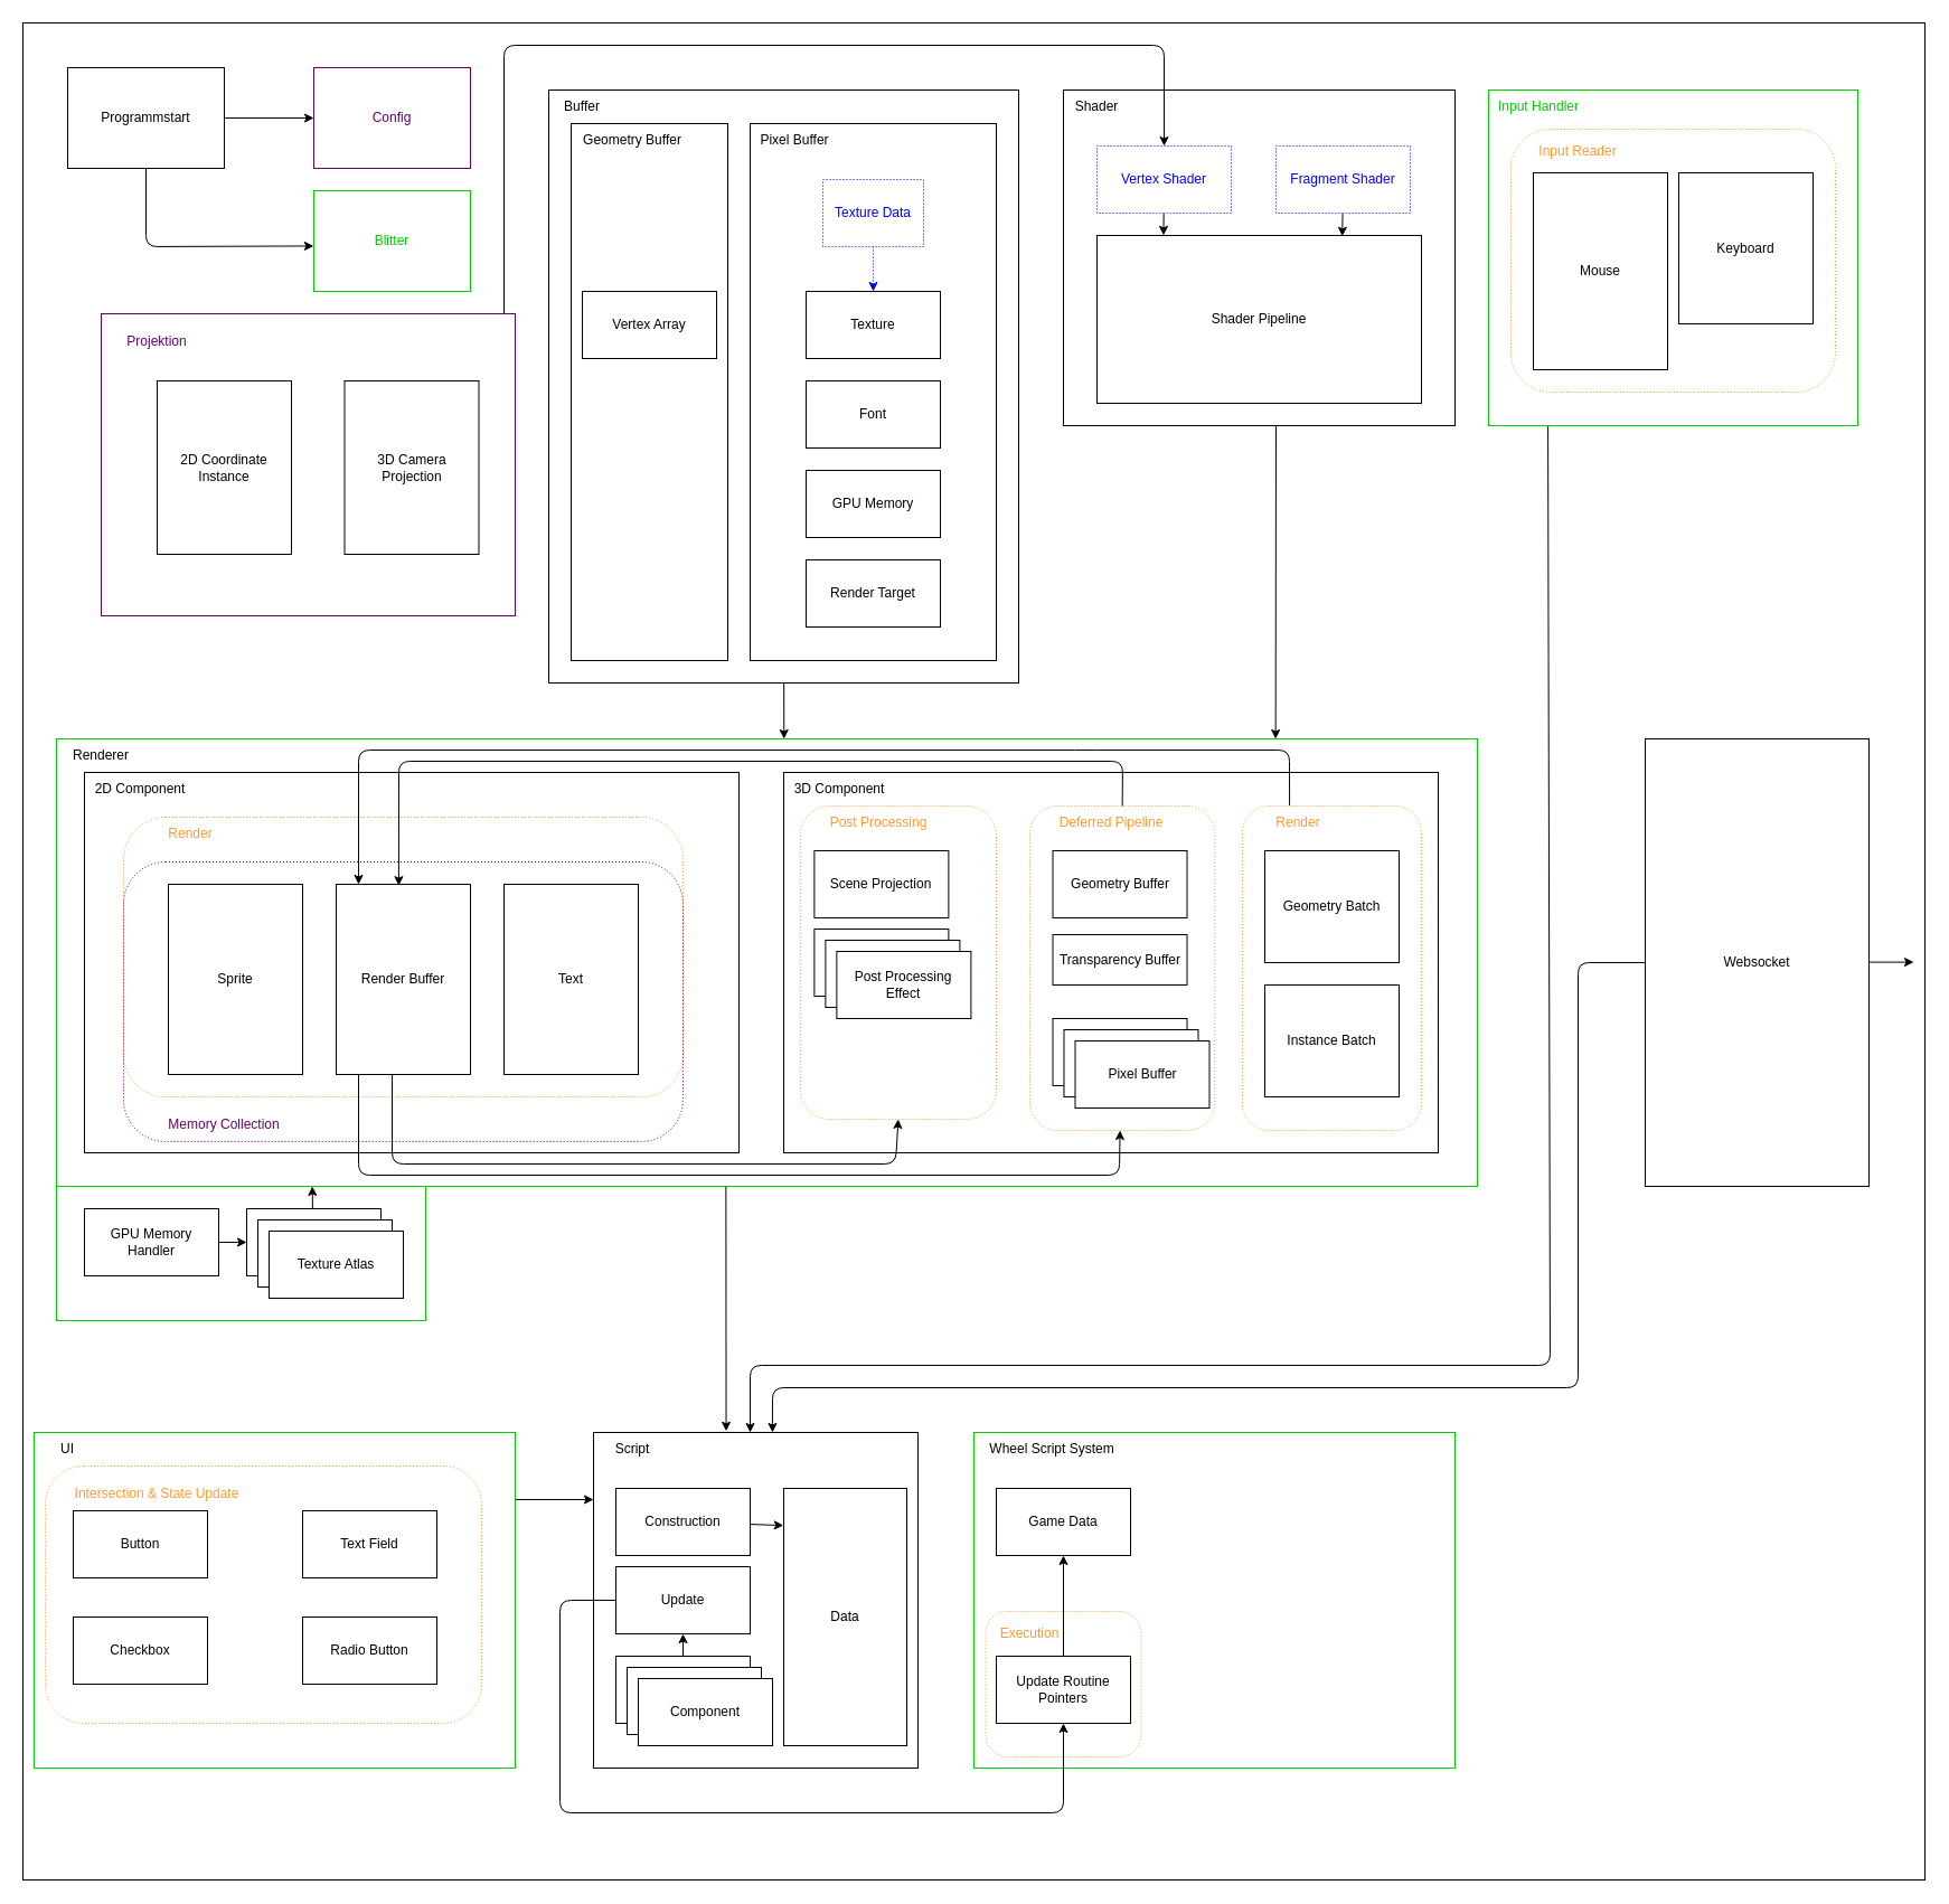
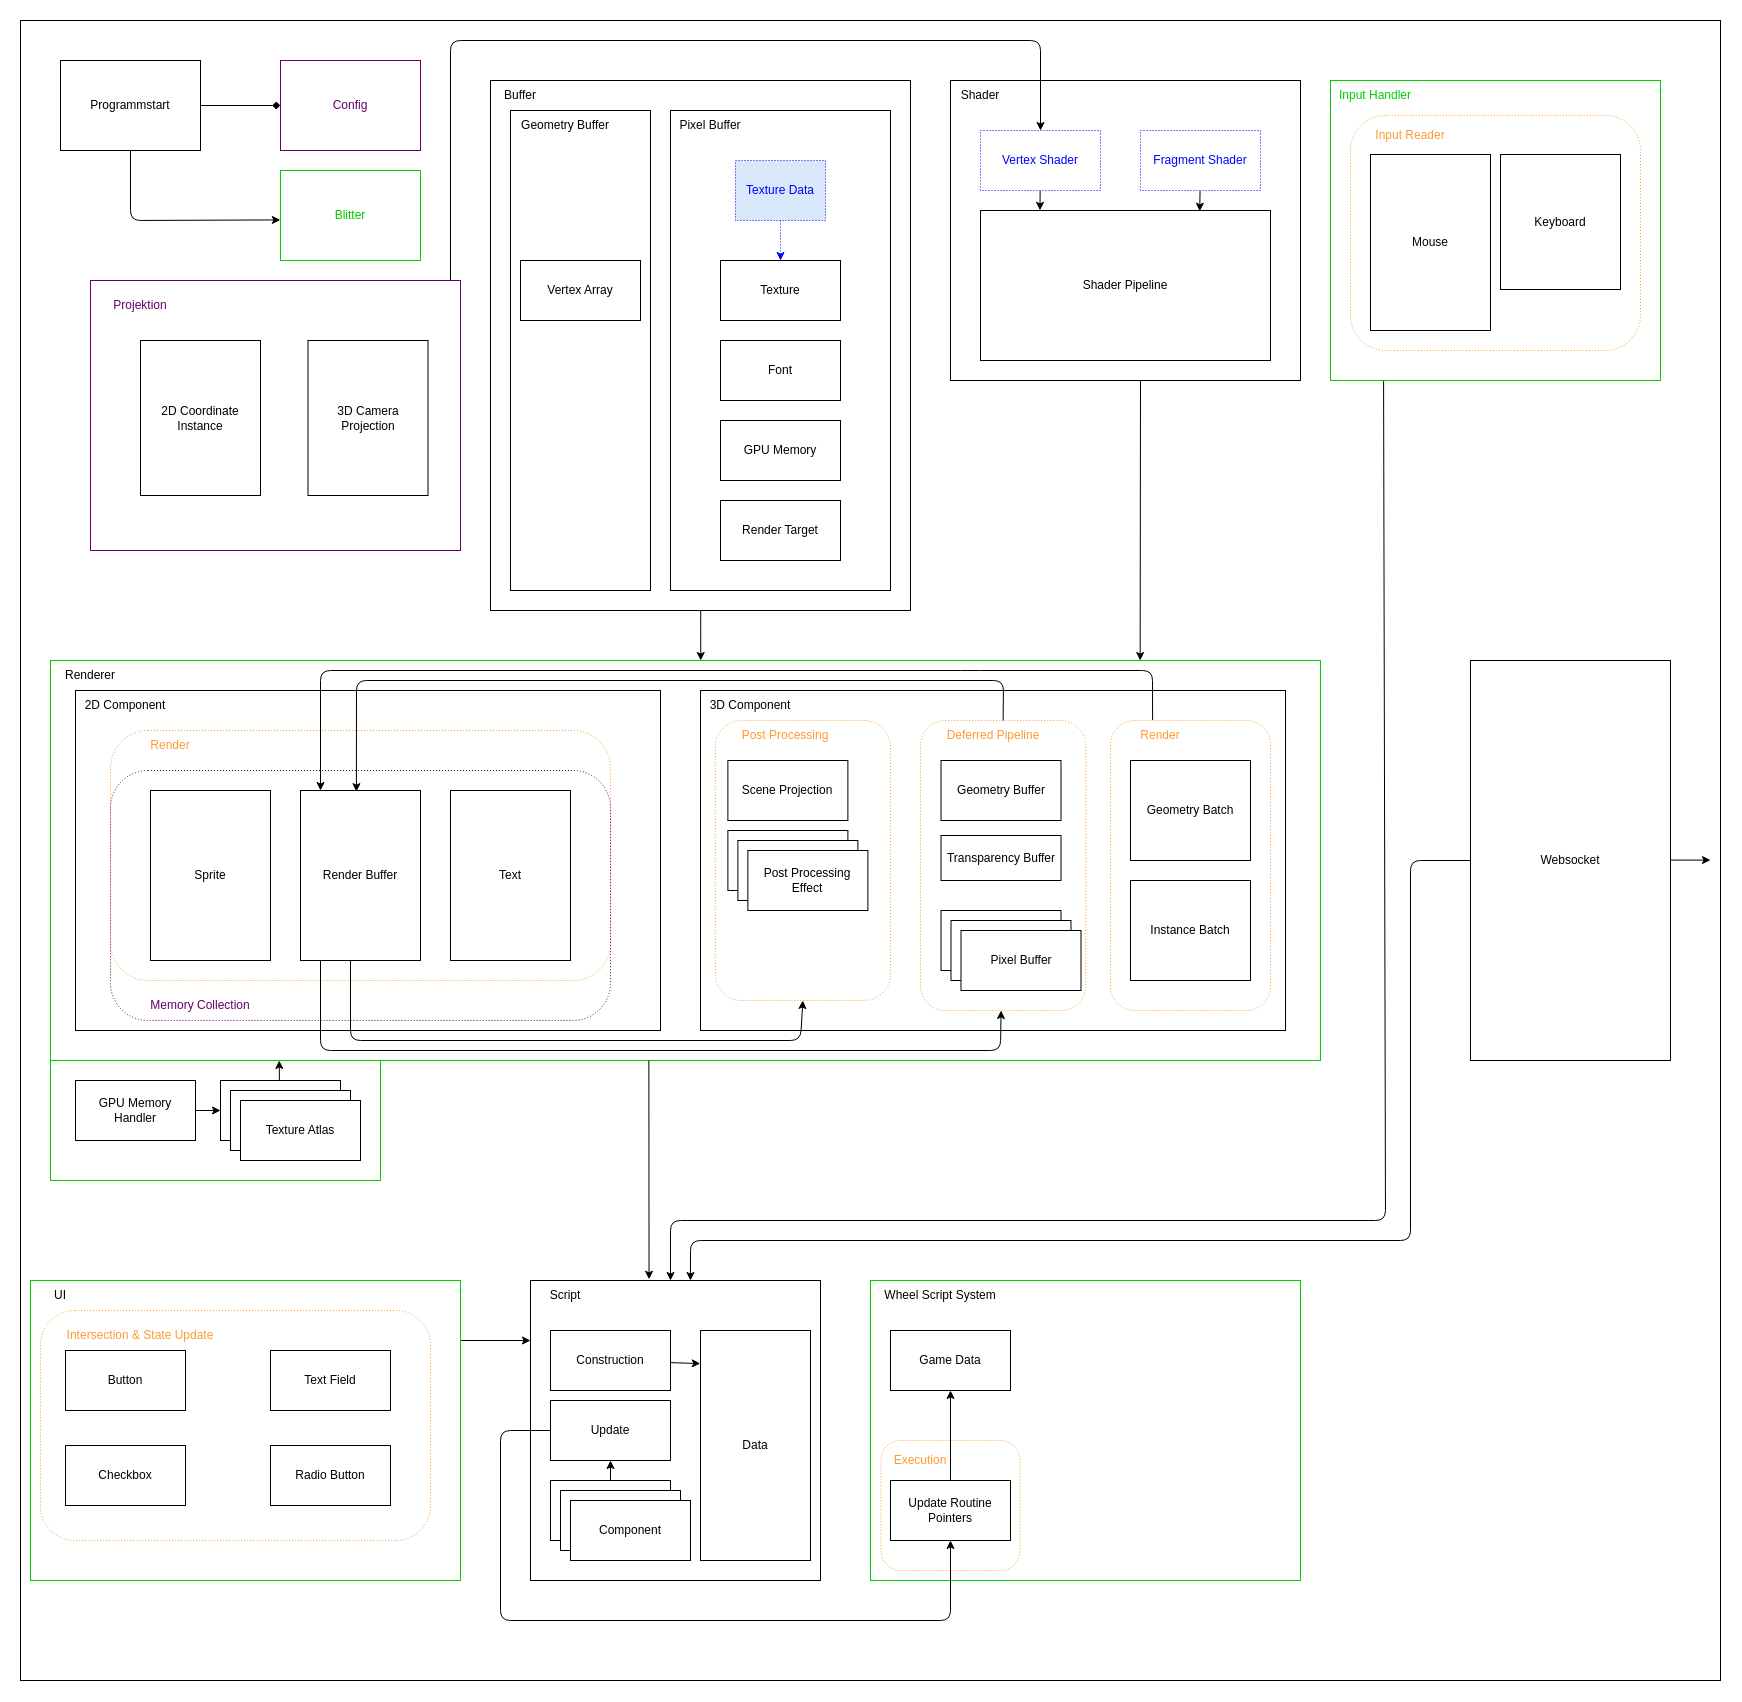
- <mxCell id="18" value="" style="edgeStyle=none;html=1;" edge="1" parent="1" source="20" target="21"><mxGeometry relative="1" as="geometry" /></mxCell>
+ <mxCell id="18" value="" style="edgeStyle=none;html=1;endArrow=diamond;" edge="1" parent="1" source="20" target="21"><mxGeometry relative="1" as="geometry" /></mxCell>
- <mxCell id="35" value="&lt;font style=&quot;color: rgb(0, 0, 255);&quot;&gt;Texture Data&lt;/font&gt;" style="rounded=0;whiteSpace=wrap;html=1;dashed=1;dashPattern=1 2;strokeColor=#0000FF;" vertex="1" parent="1"><mxGeometry x="735" y="160" width="90" height="60" as="geometry" /></mxCell>
+ <mxCell id="35" value="&lt;font style=&quot;color: rgb(0, 0, 255);&quot;&gt;Texture Data&lt;/font&gt;" style="rounded=0;whiteSpace=wrap;html=1;dashed=1;dashPattern=1 2;strokeColor=#0000FF;fillColor=#dae8fc;" vertex="1" parent="1"><mxGeometry x="735" y="160" width="90" height="60" as="geometry" /></mxCell>
